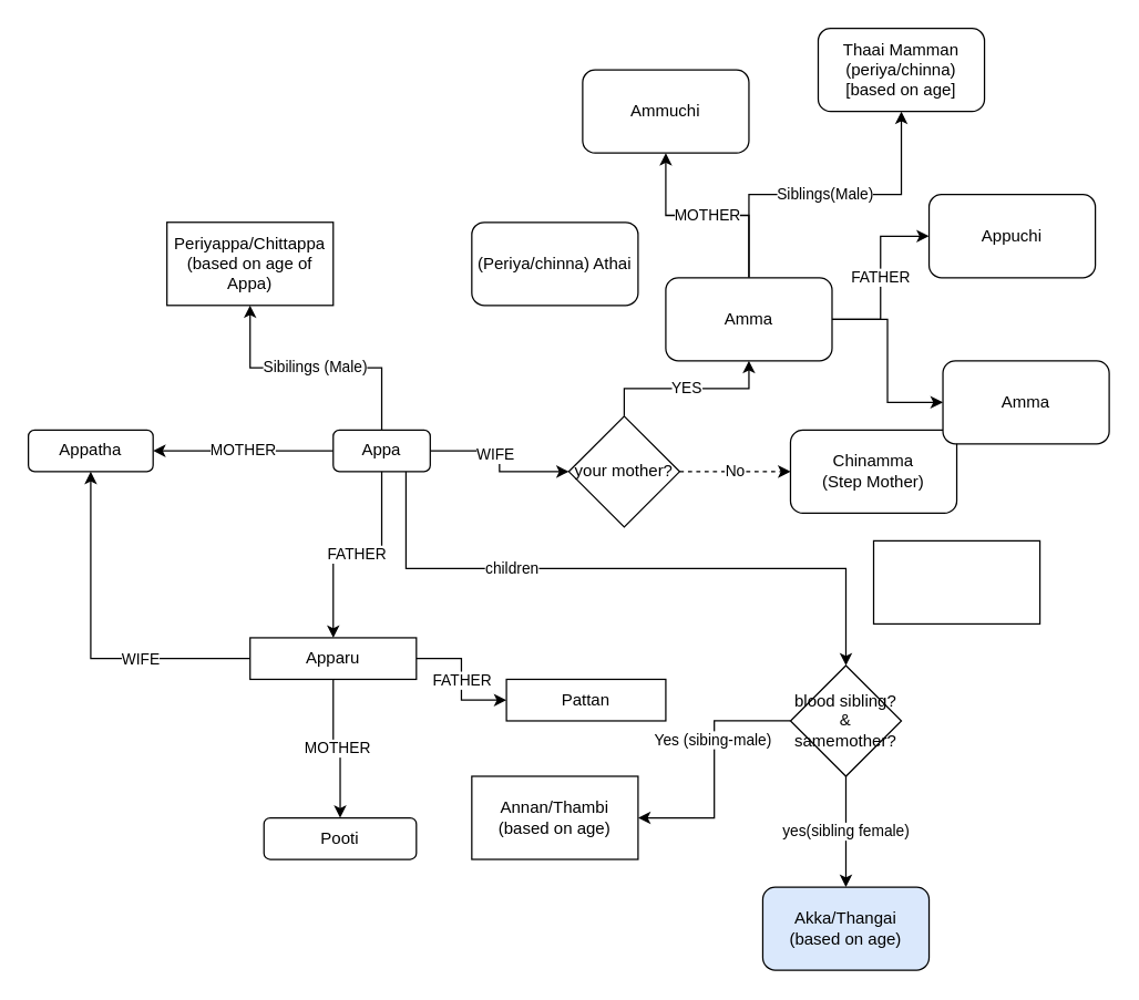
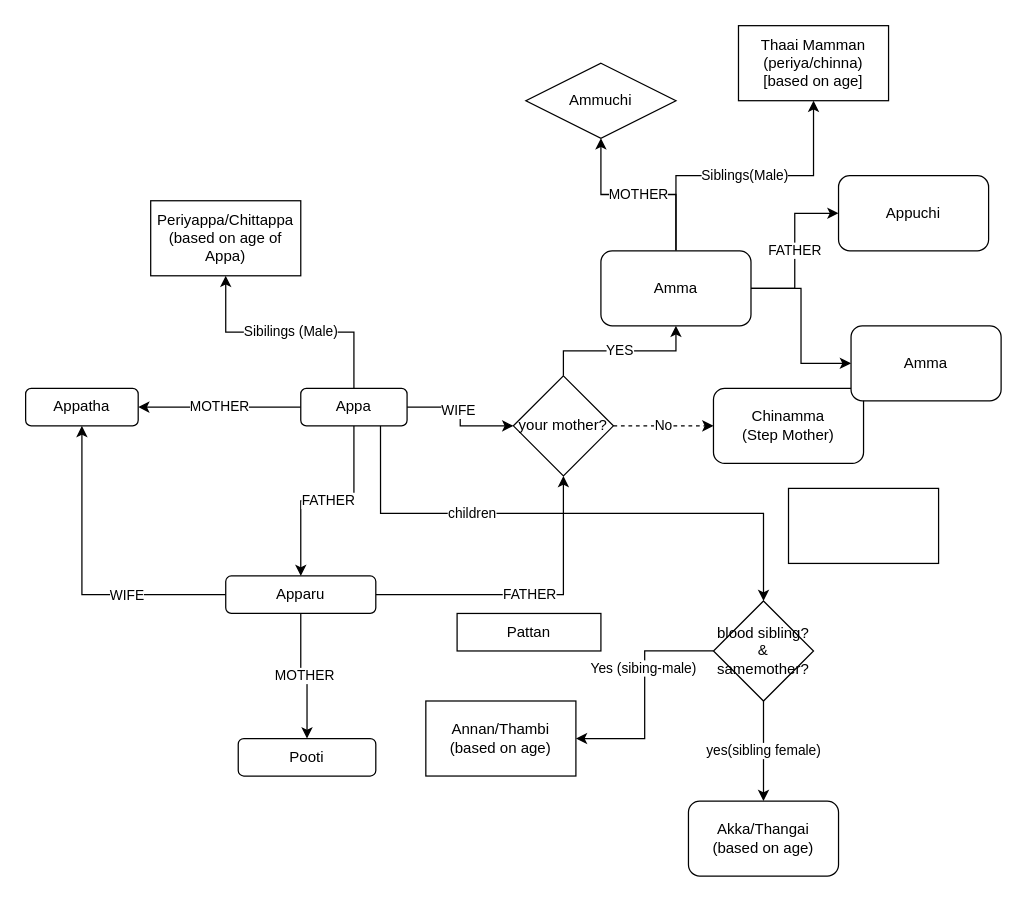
- <mxCell id="38" value="Thaai Mamman&lt;br&gt;(periya/chinna)&lt;br&gt;[based on age]" style="rounded=1;whiteSpace=wrap;html=1;" vertex="1" parent="1"><mxGeometry x="590" y="20" width="120" height="60" as="geometry" /></mxCell>
+ <mxCell id="38" value="Thaai Mamman&lt;br&gt;(periya/chinna)&lt;br&gt;[based on age]" style="whiteSpace=wrap;html=1;rounded=0;" vertex="1" parent="1"><mxGeometry x="590" y="20" width="120" height="60" as="geometry" /></mxCell>
- <mxCell id="36" value="Ammuchi" style="rounded=1;whiteSpace=wrap;html=1;" vertex="1" parent="1"><mxGeometry x="420" y="50" width="120" height="60" as="geometry" /></mxCell>
+ <mxCell id="36" value="Ammuchi" style="rhombus;whiteSpace=wrap;html=1;" vertex="1" parent="1"><mxGeometry x="420" y="50" width="120" height="60" as="geometry" /></mxCell>
- <mxCell id="26" value="(Periya/chinna) Athai" style="rounded=1;whiteSpace=wrap;html=1;" parent="1" vertex="1"><mxGeometry x="340" y="160" width="120" height="60" as="geometry" /></mxCell>
- <mxCell id="9" value="Appa" style="rounded=1;whiteSpace=wrap;html=1;" parent="1" vertex="1"><mxGeometry x="240" y="310" width="70" height="30" as="geometry" /></mxCell>
+ <mxCell id="9" value="Appa" style="rounded=1;whiteSpace=wrap;html=1;" parent="1" vertex="1"><mxGeometry x="240" y="310" width="85" height="30" as="geometry" /></mxCell>
- <mxCell id="23" value="Apparu" style="whiteSpace=wrap;html=1;rounded=0;" parent="1" vertex="1"><mxGeometry x="180" y="460" width="120" height="30" as="geometry" /></mxCell>
+ <mxCell id="23" value="Apparu" style="rounded=1;whiteSpace=wrap;html=1;" parent="1" vertex="1"><mxGeometry x="180" y="460" width="120" height="30" as="geometry" /></mxCell>
- <mxCell id="21" value="FATHER" style="edgeStyle=orthogonalEdgeStyle;rounded=0;orthogonalLoop=1;jettySize=auto;html=1;" parent="1" source="23" target="27" edge="1"><mxGeometry relative="1" as="geometry" /></mxCell>
+ <mxCell id="21" value="FATHER" style="edgeStyle=orthogonalEdgeStyle;rounded=0;orthogonalLoop=1;jettySize=auto;html=1;" parent="1" source="23" target="17" edge="1"><mxGeometry relative="1" as="geometry" /></mxCell>
- <mxCell id="34" value="Akka/Thangai&lt;br&gt;(based on age)" style="rounded=1;whiteSpace=wrap;html=1;glass=0;sketch=0;shadow=0;fillColor=#dae8fc;" parent="1" vertex="1"><mxGeometry x="550" y="640" width="120" height="60" as="geometry" /></mxCell>
+ <mxCell id="34" value="Akka/Thangai&lt;br&gt;(based on age)" style="rounded=1;whiteSpace=wrap;html=1;glass=0;sketch=0;shadow=0;" parent="1" vertex="1"><mxGeometry x="550" y="640" width="120" height="60" as="geometry" /></mxCell>
